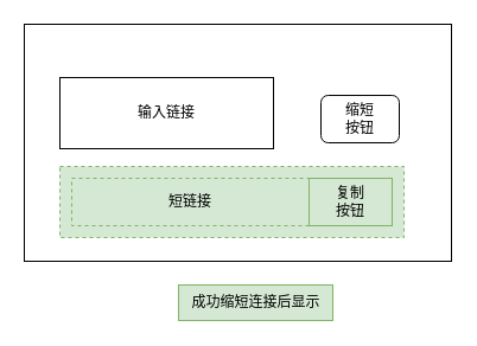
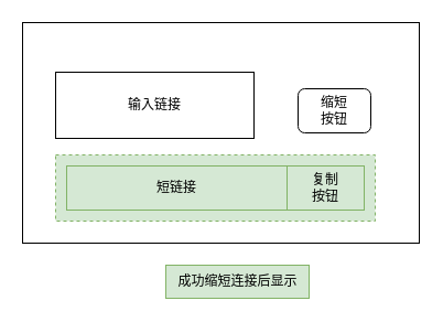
- <mxCell id="6" value="短链接" style="rounded=0;whiteSpace=wrap;html=1;fillColor=#d5e8d4;strokeColor=#82b366;dashed=1;" vertex="1" parent="1"><mxGeometry x="60" y="150" width="200" height="40" as="geometry" /></mxCell>
+ <mxCell id="6" value="短链接" style="rounded=0;whiteSpace=wrap;html=1;fillColor=#d5e8d4;strokeColor=#82b366;" vertex="1" parent="1"><mxGeometry x="60" y="150" width="200" height="40" as="geometry" /></mxCell>
